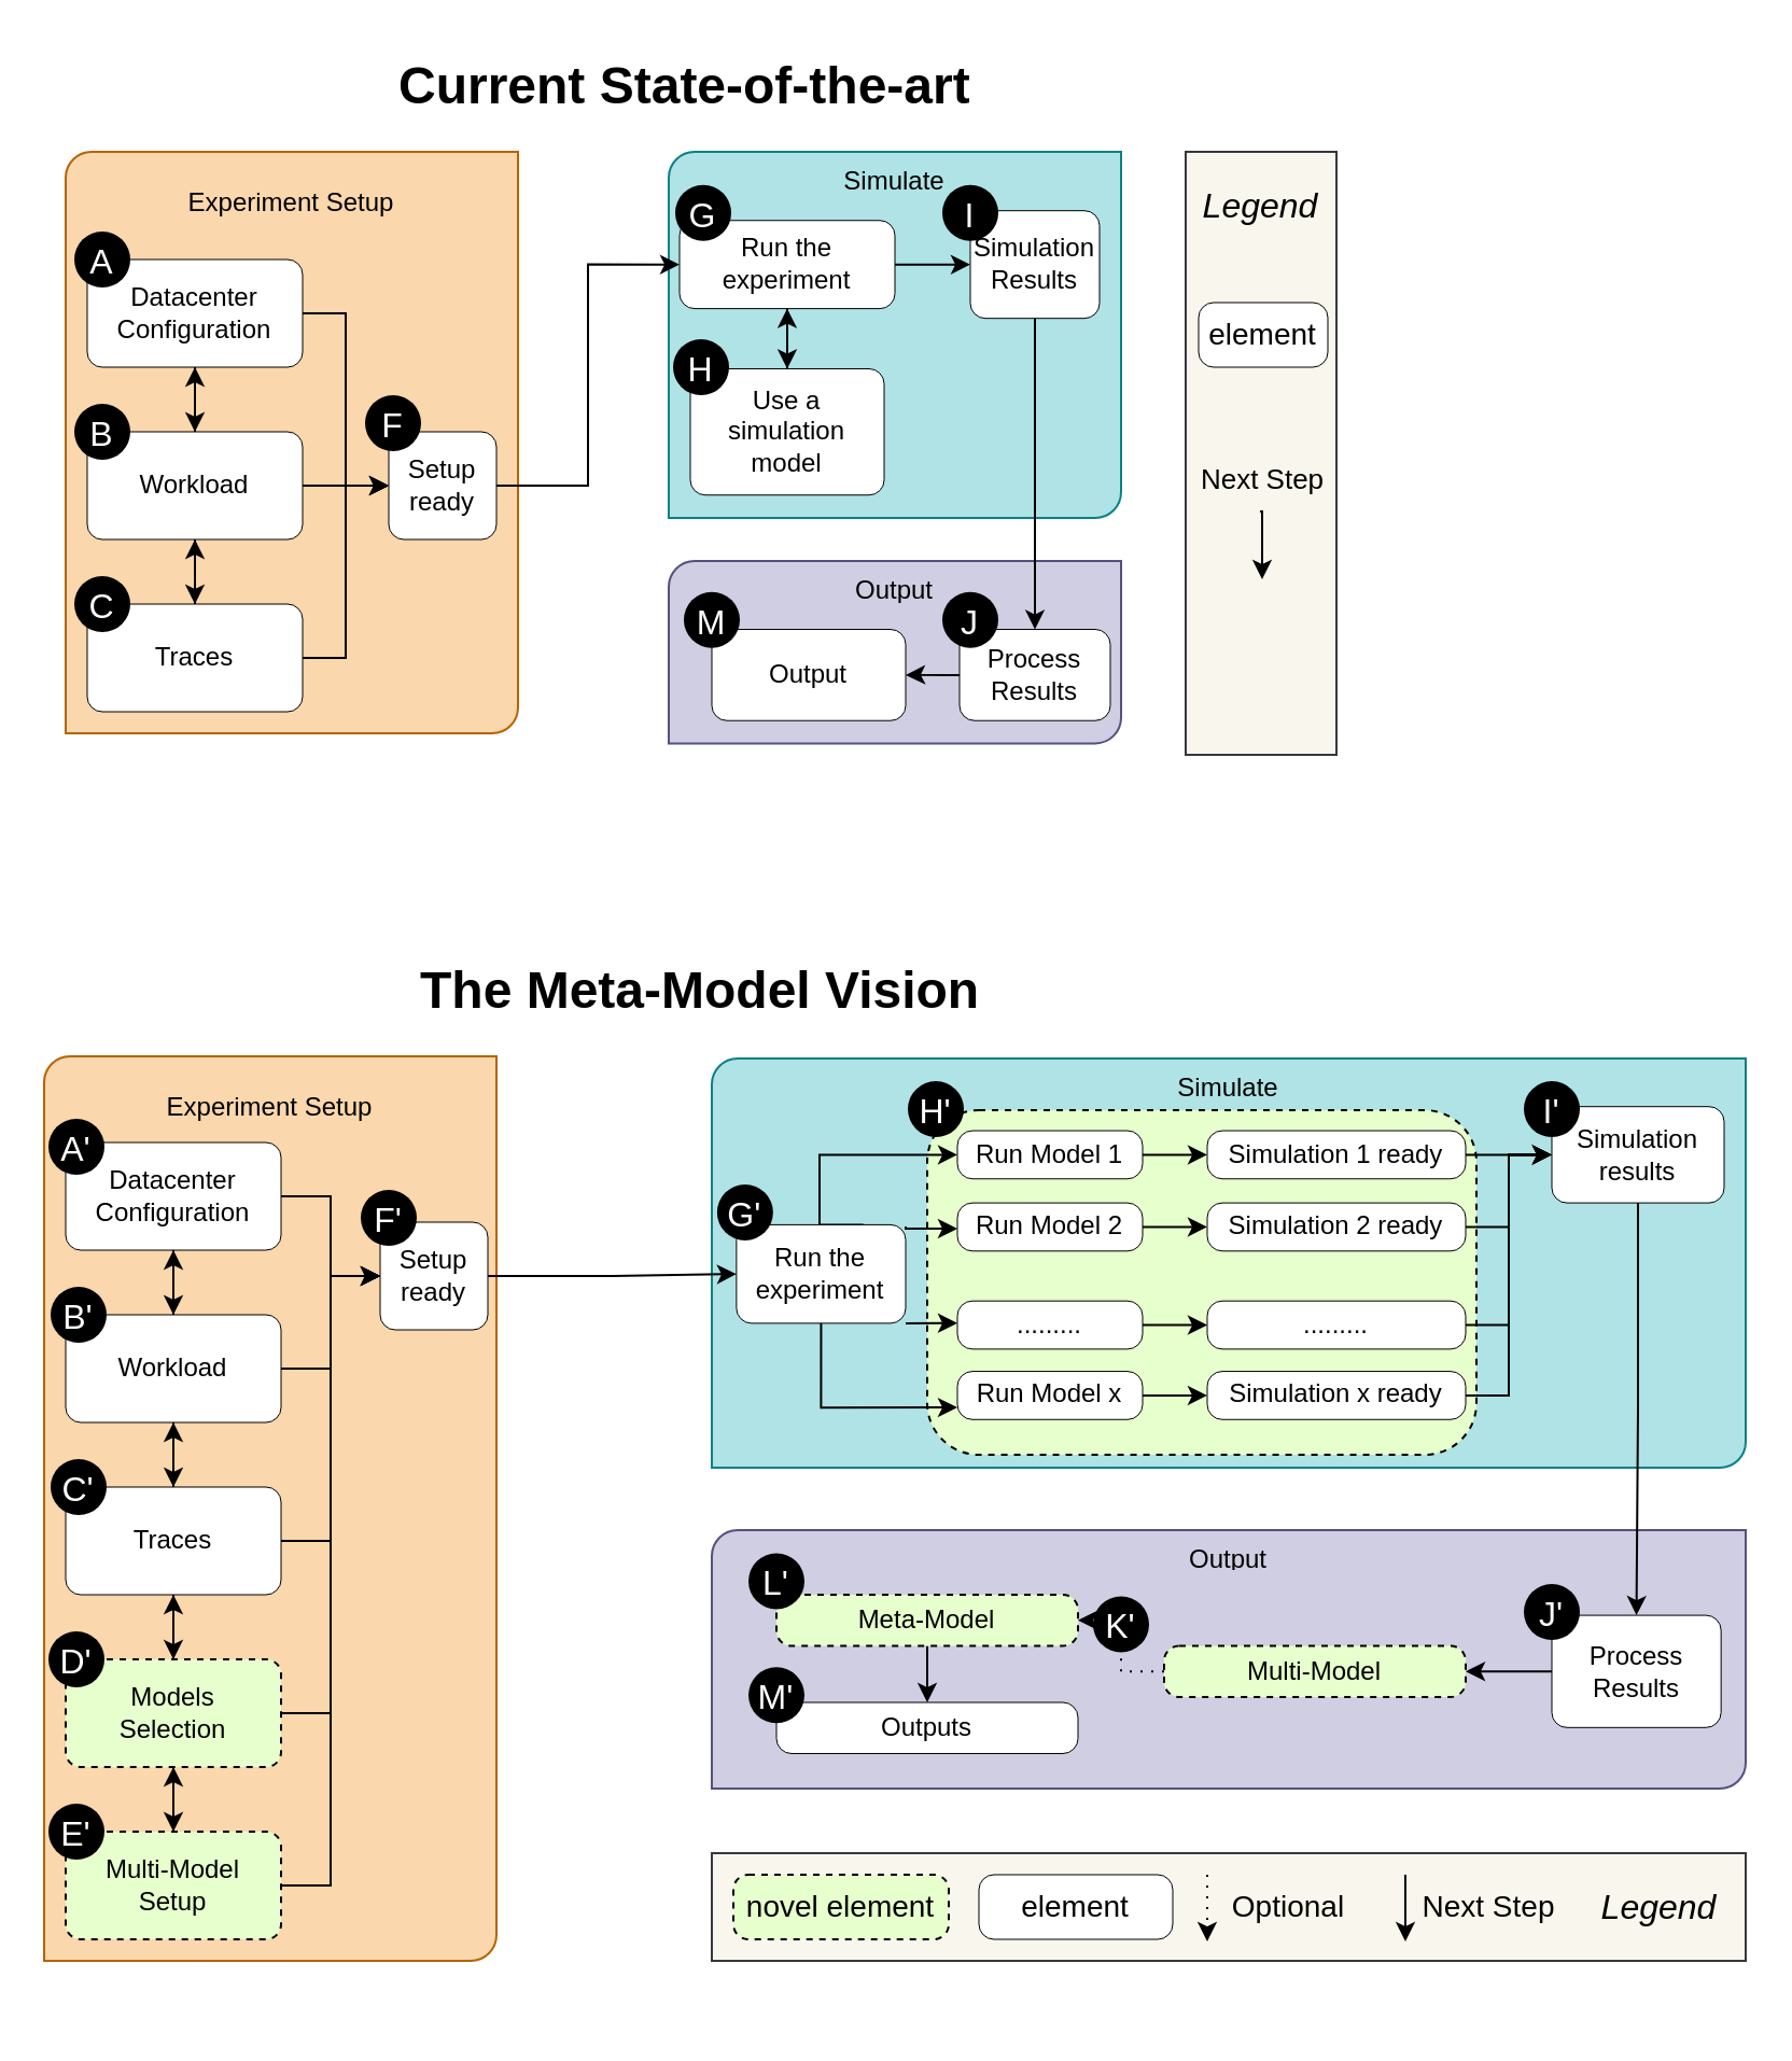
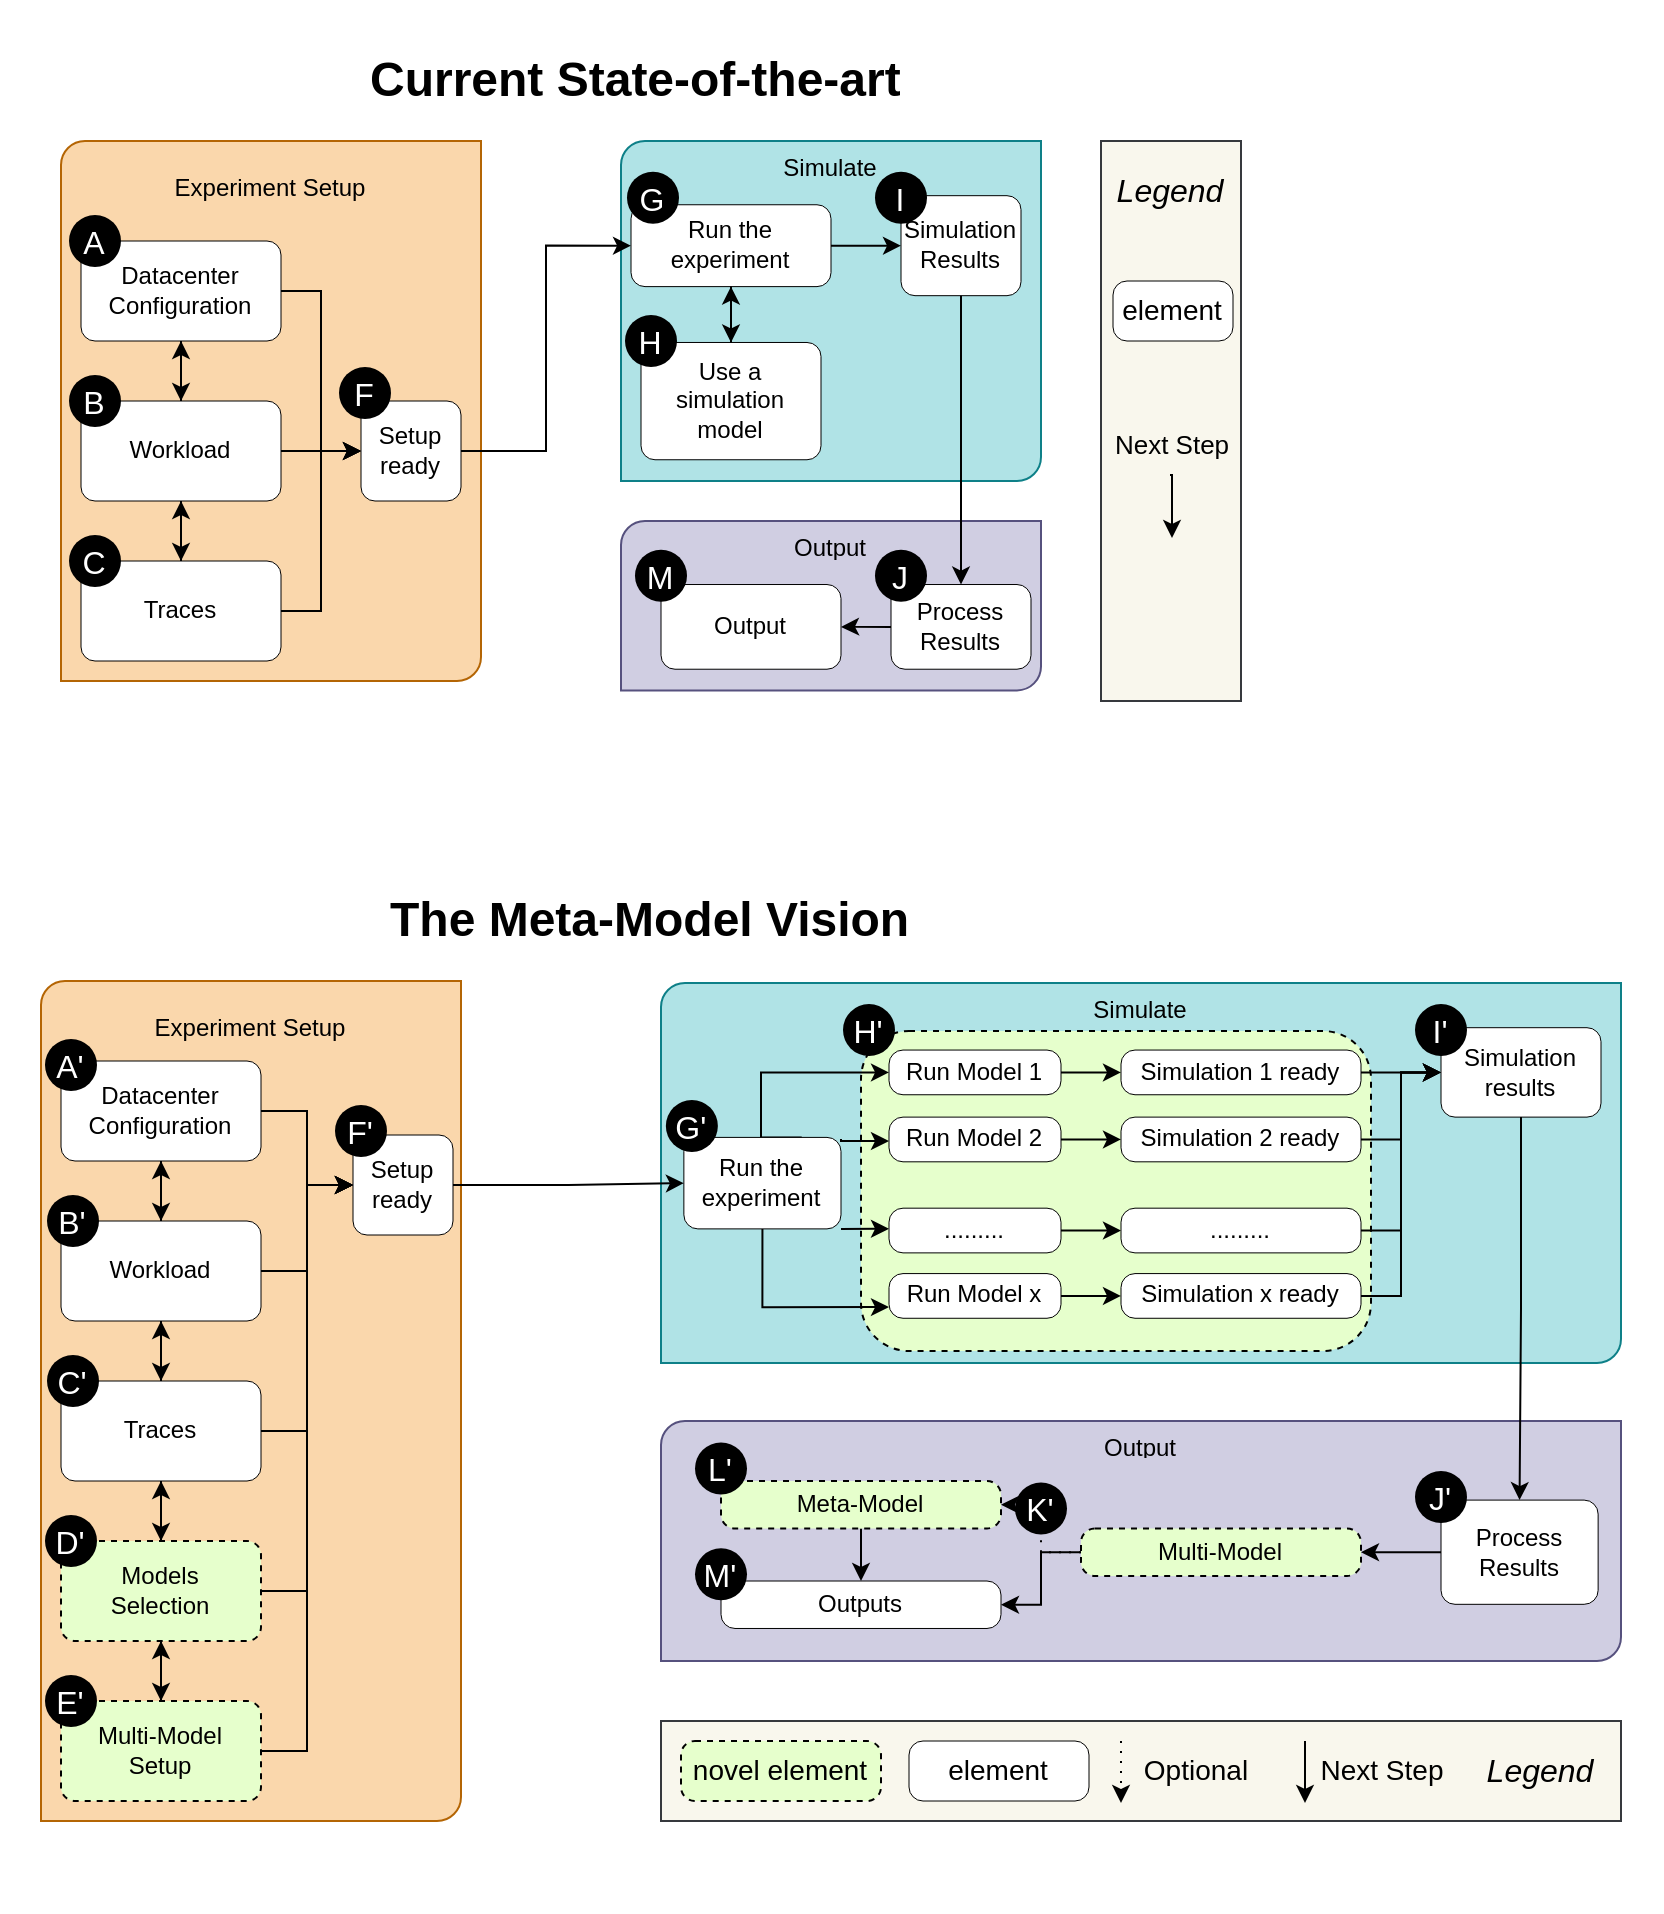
+ <mxCell id="100" style="edgeStyle=orthogonalEdgeStyle;rounded=0;orthogonalLoop=1;jettySize=auto;html=1;exitX=0;exitY=0.5;exitDx=0;exitDy=0;entryX=1;entryY=0.5;entryDx=0;entryDy=0;" parent="93" source="98" target="97" edge="1"><mxGeometry relative="1" as="geometry" /></mxCell>
